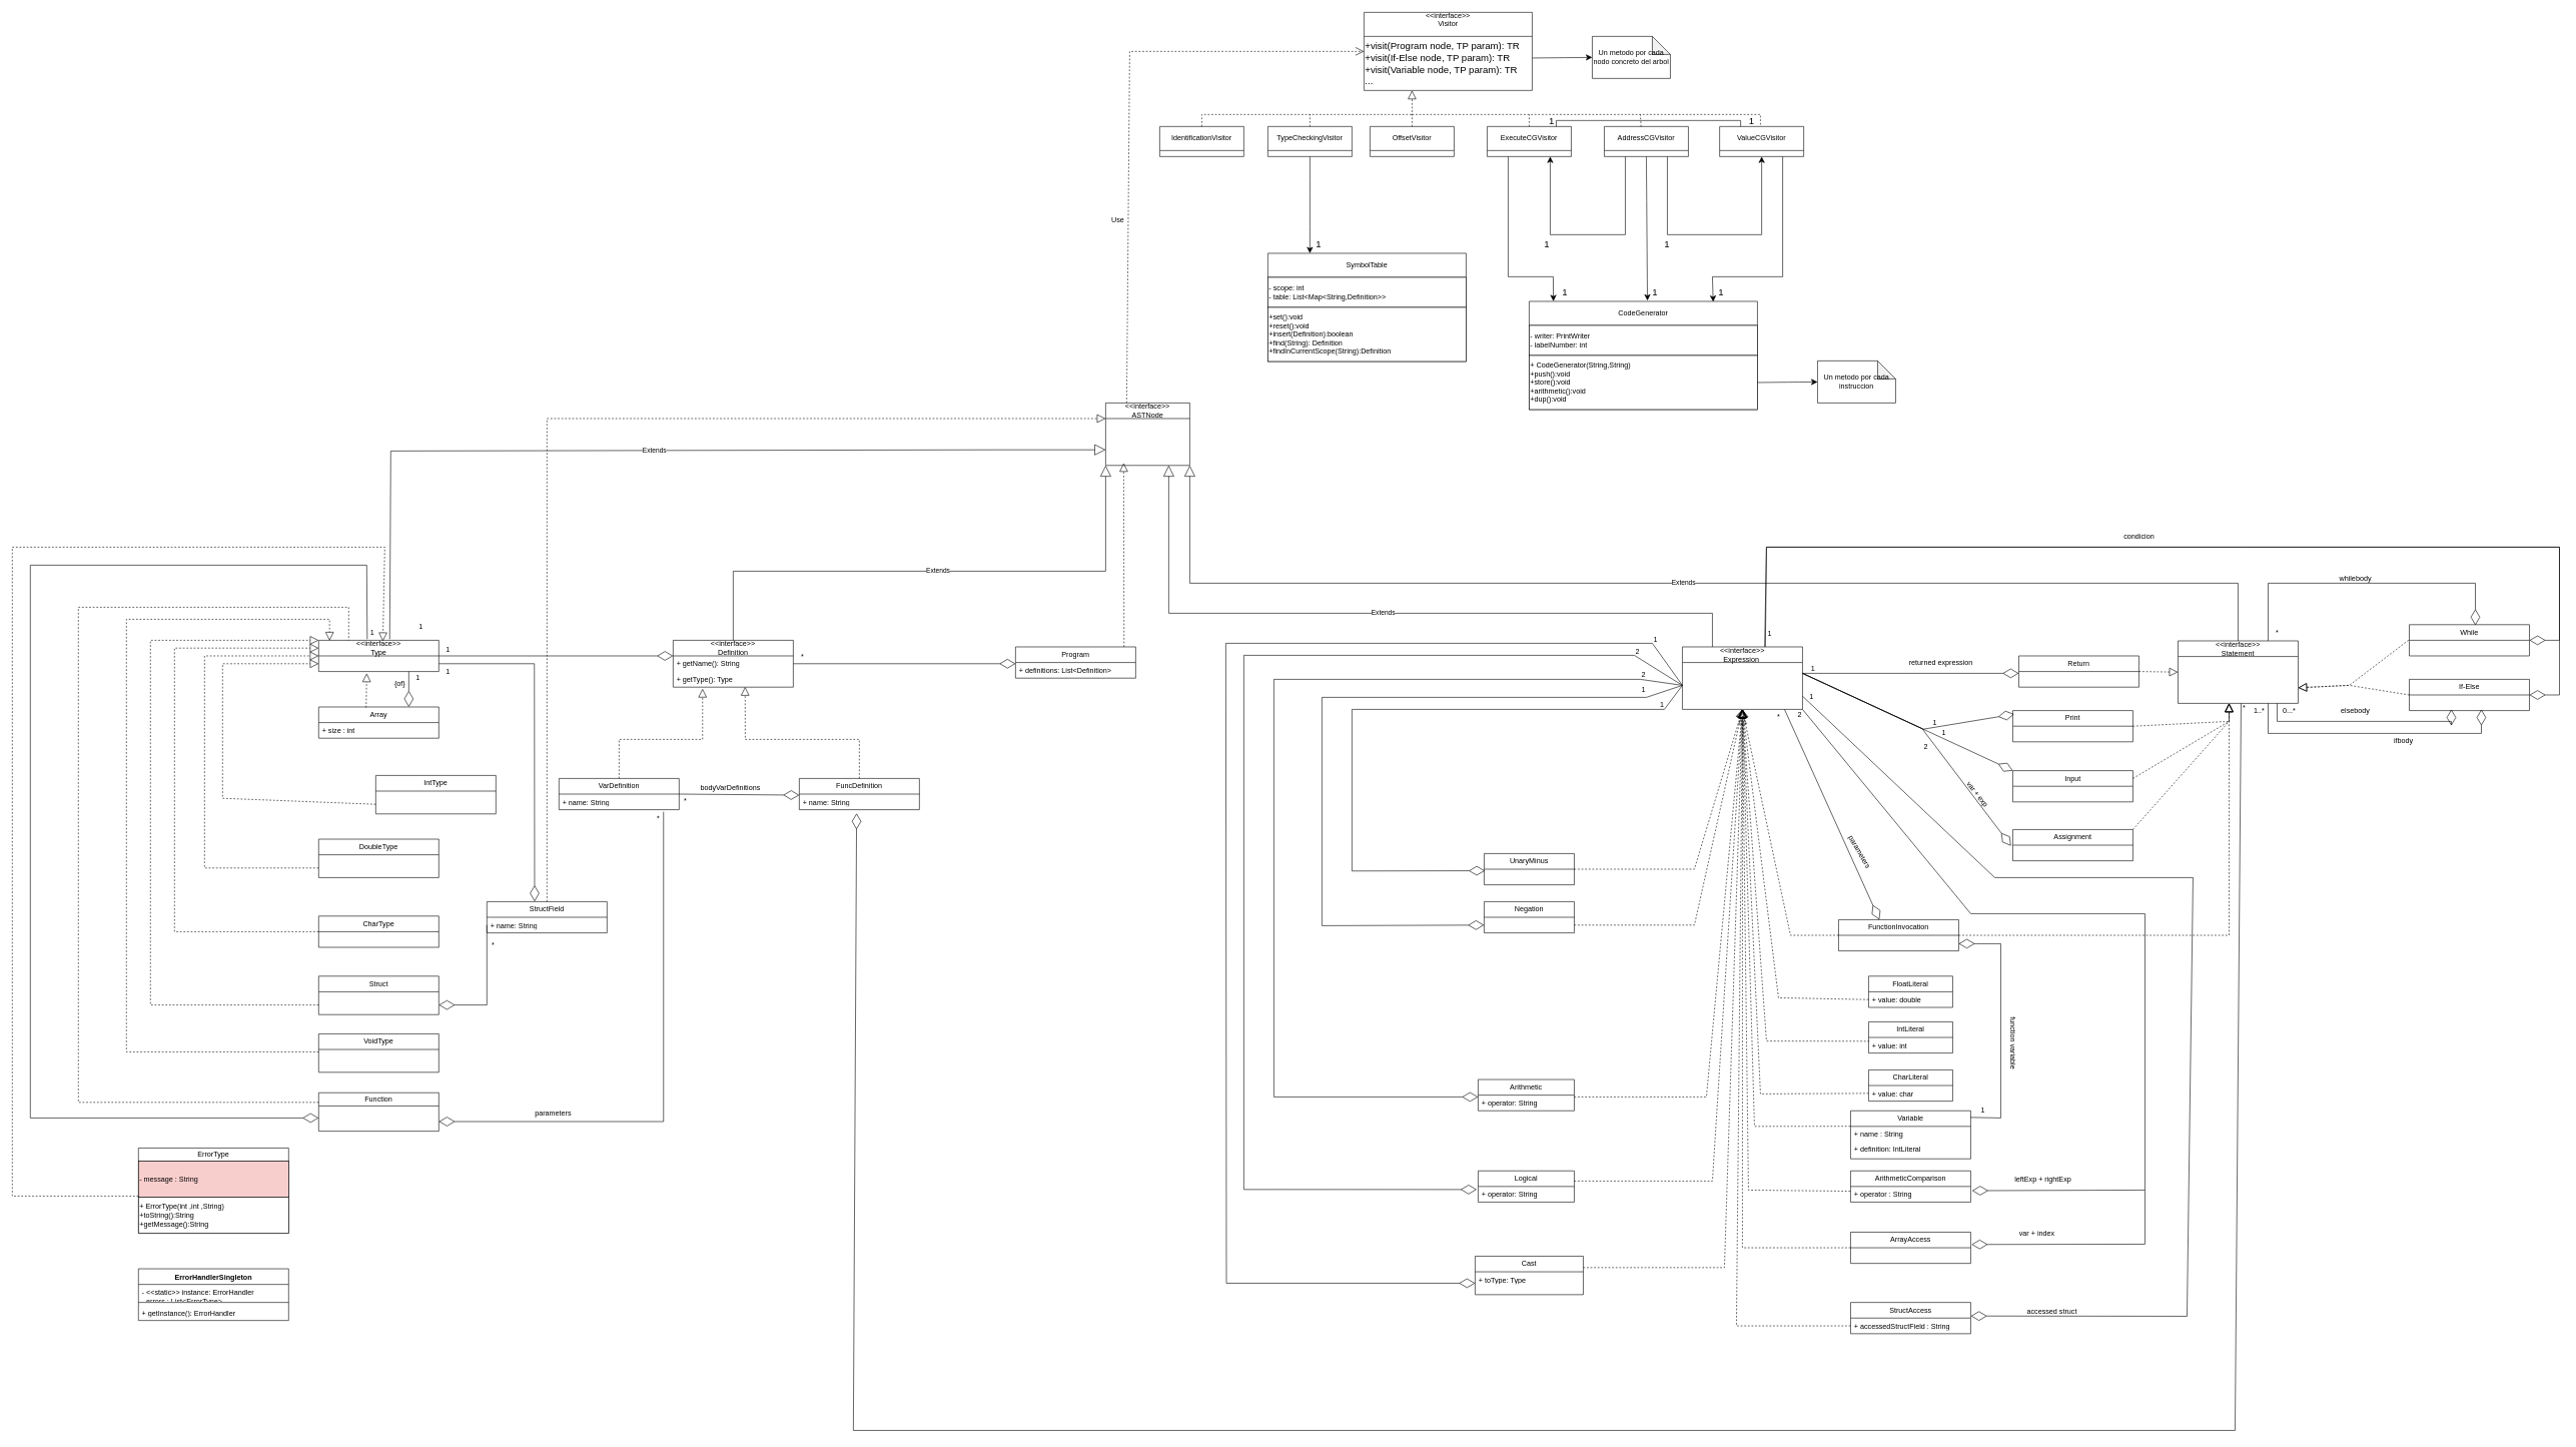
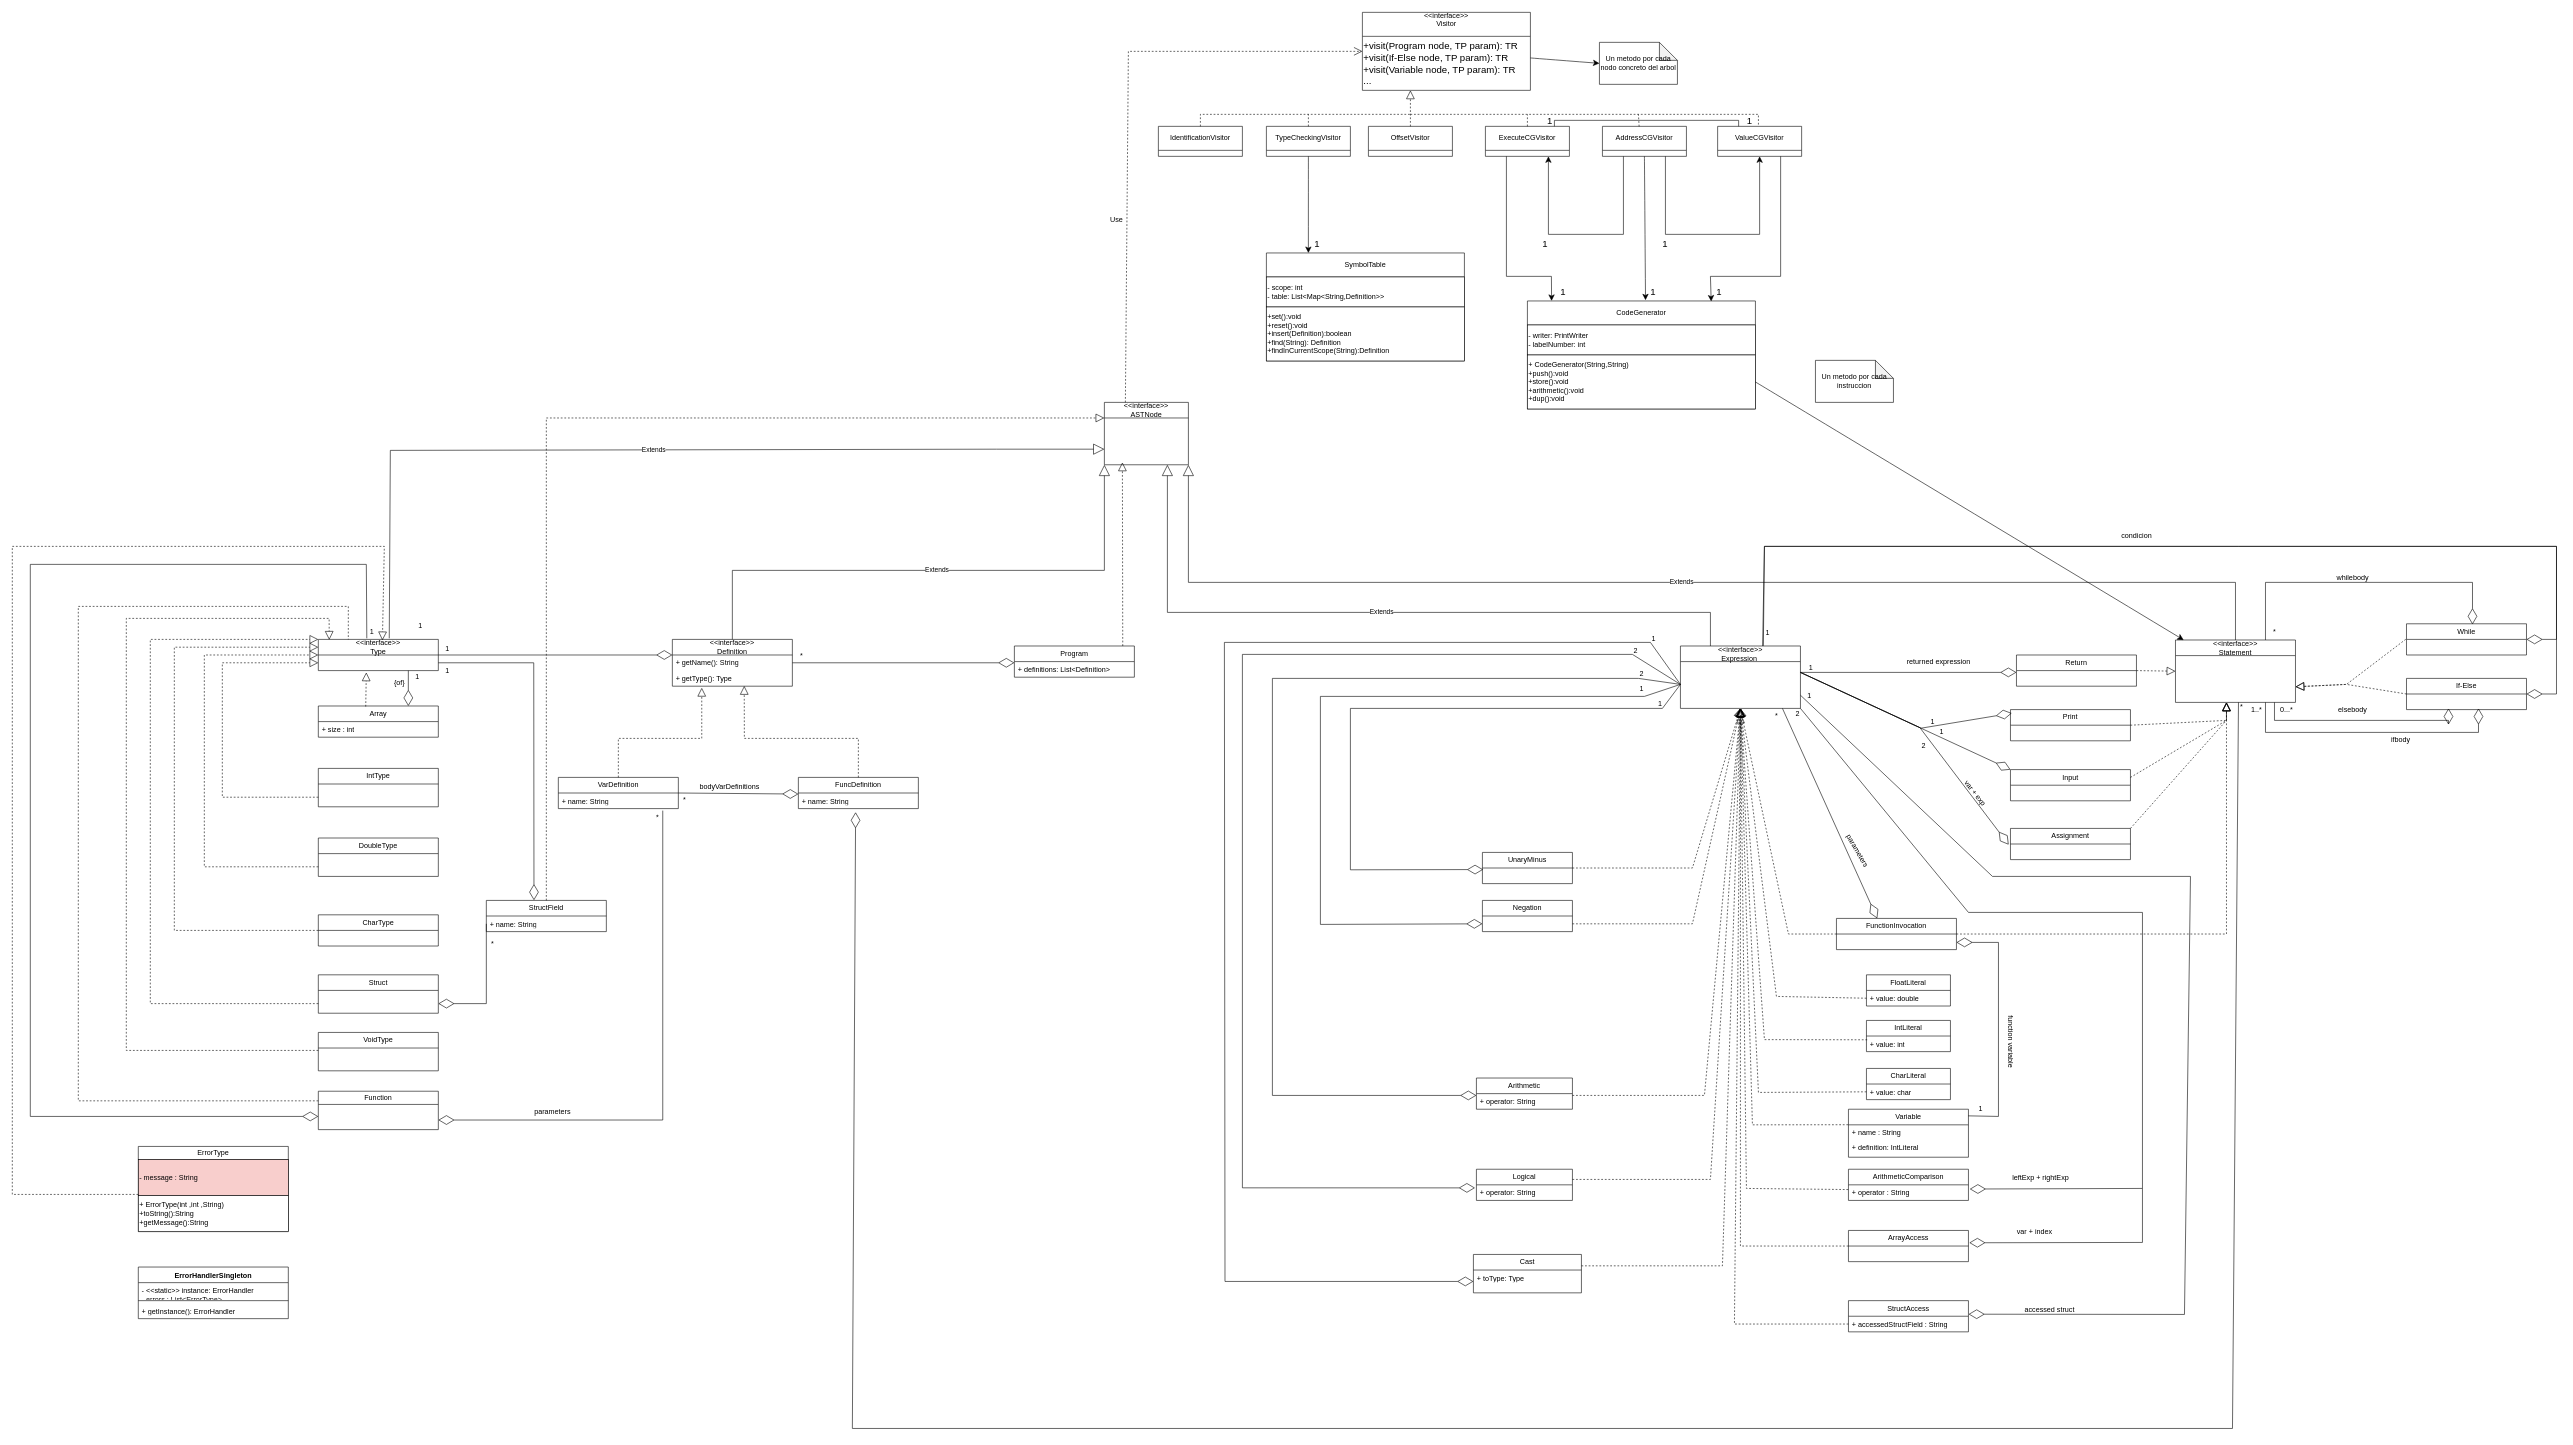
- <mxCell id="201" value="Un metodo por cada nodo concreto del arbol" style="shape=note;whiteSpace=wrap;html=1;backgroundOutline=1;darkOpacity=0.05;" vertex="1" parent="1"><mxGeometry x="2650" y="60" width="130" height="70" as="geometry" /></mxCell>
+ <mxCell id="201" value="Un metodo por cada nodo concreto del arbol" style="shape=note;whiteSpace=wrap;html=1;backgroundOutline=1;darkOpacity=0.05;" vertex="1" parent="1"><mxGeometry x="2665" y="70" width="130" height="70" as="geometry" /></mxCell>
- <mxCell id="200" style="edgeStyle=none;curved=1;rounded=0;orthogonalLoop=1;jettySize=auto;html=1;exitX=1;exitY=0.5;exitDx=0;exitDy=0;entryX=0;entryY=0.5;entryDx=0;entryDy=0;entryPerimeter=0;fontSize=12;startSize=8;endSize=8;" edge="1" parent="1" source="187" target="199"><mxGeometry relative="1" as="geometry" /></mxCell>
+ <mxCell id="200" style="edgeStyle=none;curved=1;rounded=0;orthogonalLoop=1;jettySize=auto;html=1;exitX=1;exitY=0.5;exitDx=0;exitDy=0;fontSize=12;startSize=8;endSize=8;" edge="1" parent="1" source="187" target="5"><mxGeometry relative="1" as="geometry" /></mxCell>
- <mxCell id="35" value="IntType" style="swimlane;fontStyle=0;childLayout=stackLayout;horizontal=1;startSize=26;fillColor=none;horizontalStack=0;resizeParent=1;resizeParentMax=0;resizeLast=0;collapsible=1;marginBottom=0;whiteSpace=wrap;html=1;" parent="1" vertex="1"><mxGeometry x="625" y="1290" width="200" height="64" as="geometry" /></mxCell>
+ <mxCell id="35" value="IntType" style="swimlane;fontStyle=0;childLayout=stackLayout;horizontal=1;startSize=26;fillColor=none;horizontalStack=0;resizeParent=1;resizeParentMax=0;resizeLast=0;collapsible=1;marginBottom=0;whiteSpace=wrap;html=1;" parent="1" vertex="1"><mxGeometry x="530" y="1280" width="200" height="64" as="geometry" /></mxCell>
